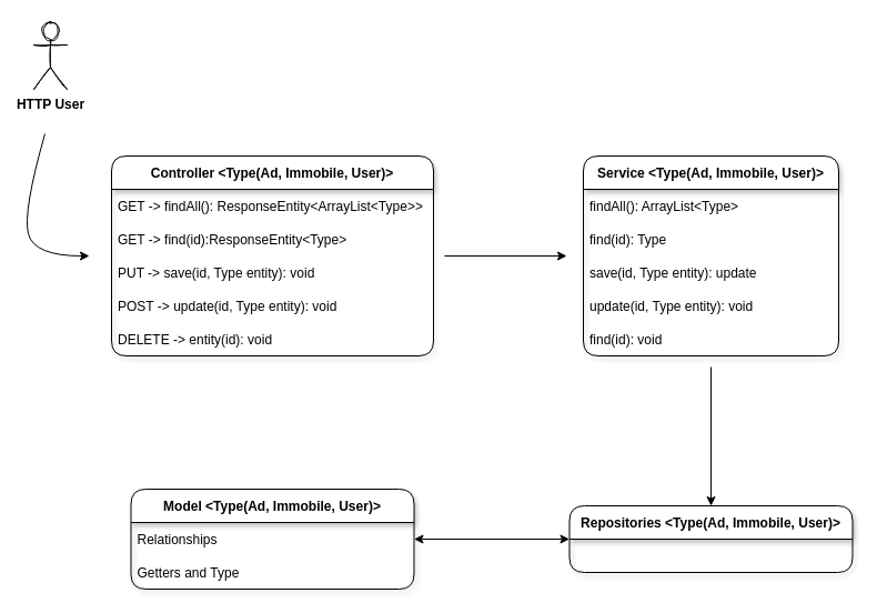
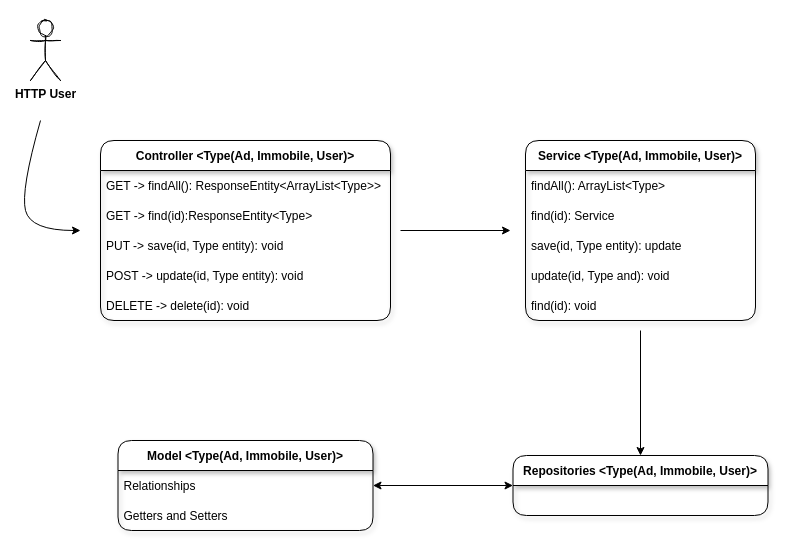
- <mxCell id="12" value="find(id): Type" style="text;strokeColor=none;fillColor=none;align=left;verticalAlign=middle;spacingLeft=4;spacingRight=4;overflow=hidden;points=[[0,0.5],[1,0.5]];portConstraint=eastwest;rotatable=0;sketch=0;shadow=1;rounded=1;" vertex="1" parent="10"><mxGeometry y="60" width="230" height="30" as="geometry" /></mxCell>
+ <mxCell id="12" value="find(id): Service" style="text;strokeColor=none;fillColor=none;align=left;verticalAlign=middle;spacingLeft=4;spacingRight=4;overflow=hidden;points=[[0,0.5],[1,0.5]];portConstraint=eastwest;rotatable=0;sketch=0;shadow=1;rounded=1;" vertex="1" parent="10"><mxGeometry y="60" width="230" height="30" as="geometry" /></mxCell>
- <mxCell id="14" value="update(id, Type entity): void" style="text;strokeColor=none;fillColor=none;align=left;verticalAlign=middle;spacingLeft=4;spacingRight=4;overflow=hidden;points=[[0,0.5],[1,0.5]];portConstraint=eastwest;rotatable=0;sketch=0;shadow=1;rounded=1;" vertex="1" parent="10"><mxGeometry y="120" width="230" height="30" as="geometry" /></mxCell>
+ <mxCell id="14" value="update(id, Type and): void" style="text;strokeColor=none;fillColor=none;align=left;verticalAlign=middle;spacingLeft=4;spacingRight=4;overflow=hidden;points=[[0,0.5],[1,0.5]];portConstraint=eastwest;rotatable=0;sketch=0;shadow=1;rounded=1;" vertex="1" parent="10"><mxGeometry y="120" width="230" height="30" as="geometry" /></mxCell>
- <mxCell id="8" value="DELETE -&gt; entity(id): void" style="text;strokeColor=none;fillColor=none;align=left;verticalAlign=middle;spacingLeft=4;spacingRight=4;overflow=hidden;points=[[0,0.5],[1,0.5]];portConstraint=eastwest;rotatable=0;sketch=0;shadow=1;rounded=1;" vertex="1" parent="3"><mxGeometry y="150" width="290" height="30" as="geometry" /></mxCell>
+ <mxCell id="8" value="DELETE -&gt; delete(id): void" style="text;strokeColor=none;fillColor=none;align=left;verticalAlign=middle;spacingLeft=4;spacingRight=4;overflow=hidden;points=[[0,0.5],[1,0.5]];portConstraint=eastwest;rotatable=0;sketch=0;shadow=1;rounded=1;" vertex="1" parent="3"><mxGeometry y="150" width="290" height="30" as="geometry" /></mxCell>
- <mxCell id="21" value="Getters and Type" style="text;strokeColor=none;fillColor=none;align=left;verticalAlign=middle;spacingLeft=4;spacingRight=4;overflow=hidden;points=[[0,0.5],[1,0.5]];portConstraint=eastwest;rotatable=0;sketch=0;shadow=1;rounded=1;" vertex="1" parent="19"><mxGeometry y="60" width="255" height="30" as="geometry" /></mxCell>
+ <mxCell id="21" value="Getters and Setters" style="text;strokeColor=none;fillColor=none;align=left;verticalAlign=middle;spacingLeft=4;spacingRight=4;overflow=hidden;points=[[0,0.5],[1,0.5]];portConstraint=eastwest;rotatable=0;sketch=0;shadow=1;rounded=1;" vertex="1" parent="19"><mxGeometry y="60" width="255" height="30" as="geometry" /></mxCell>
